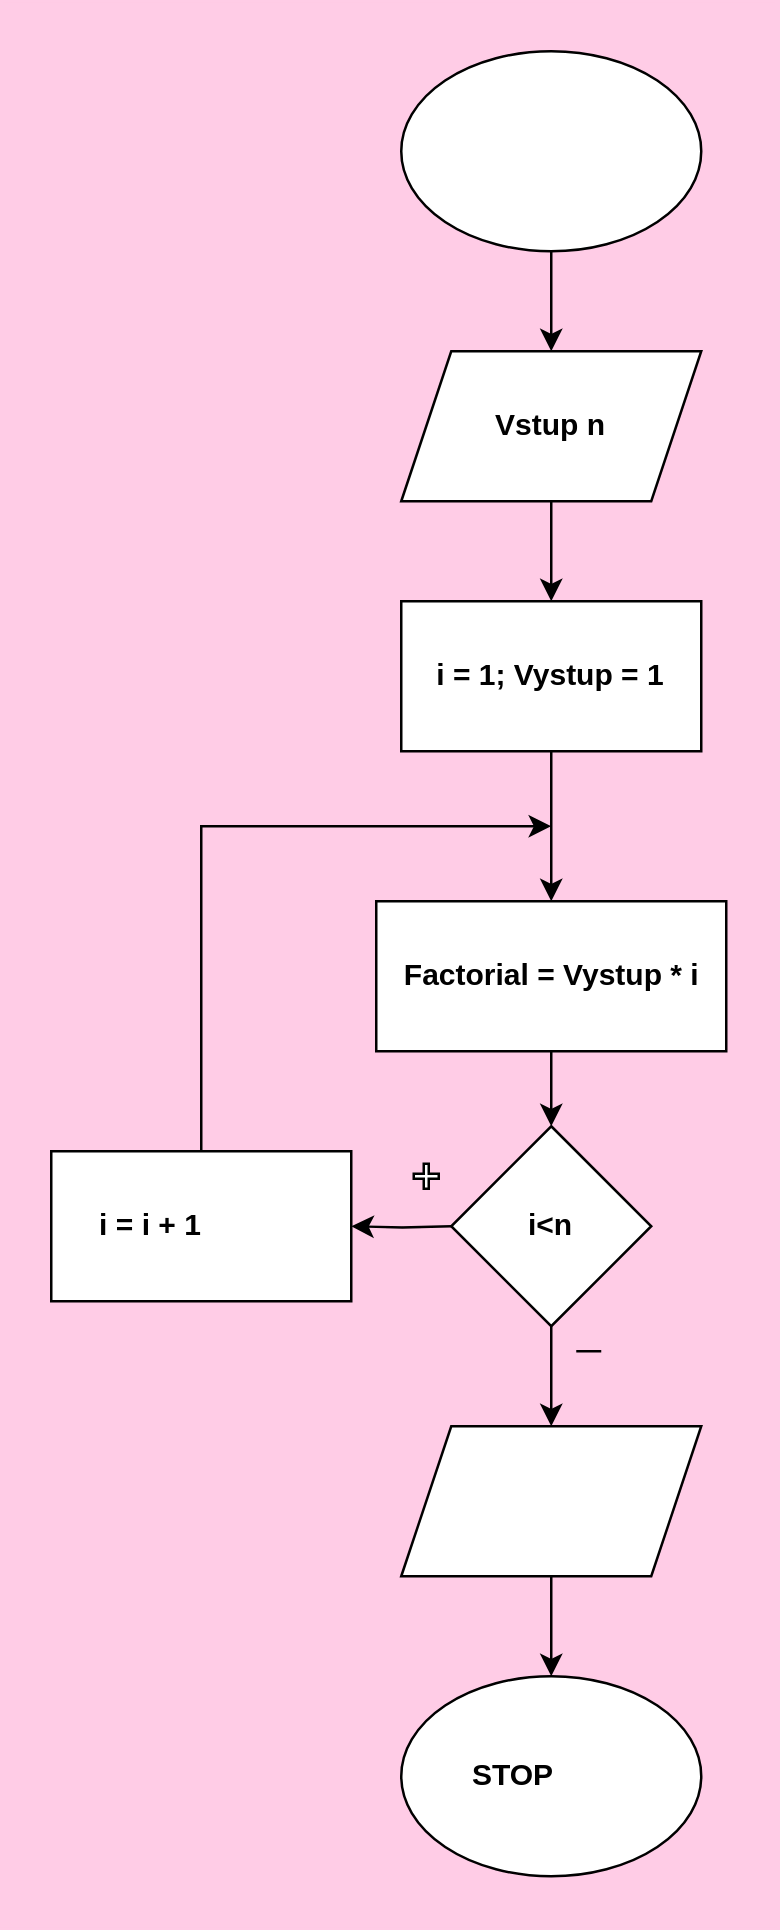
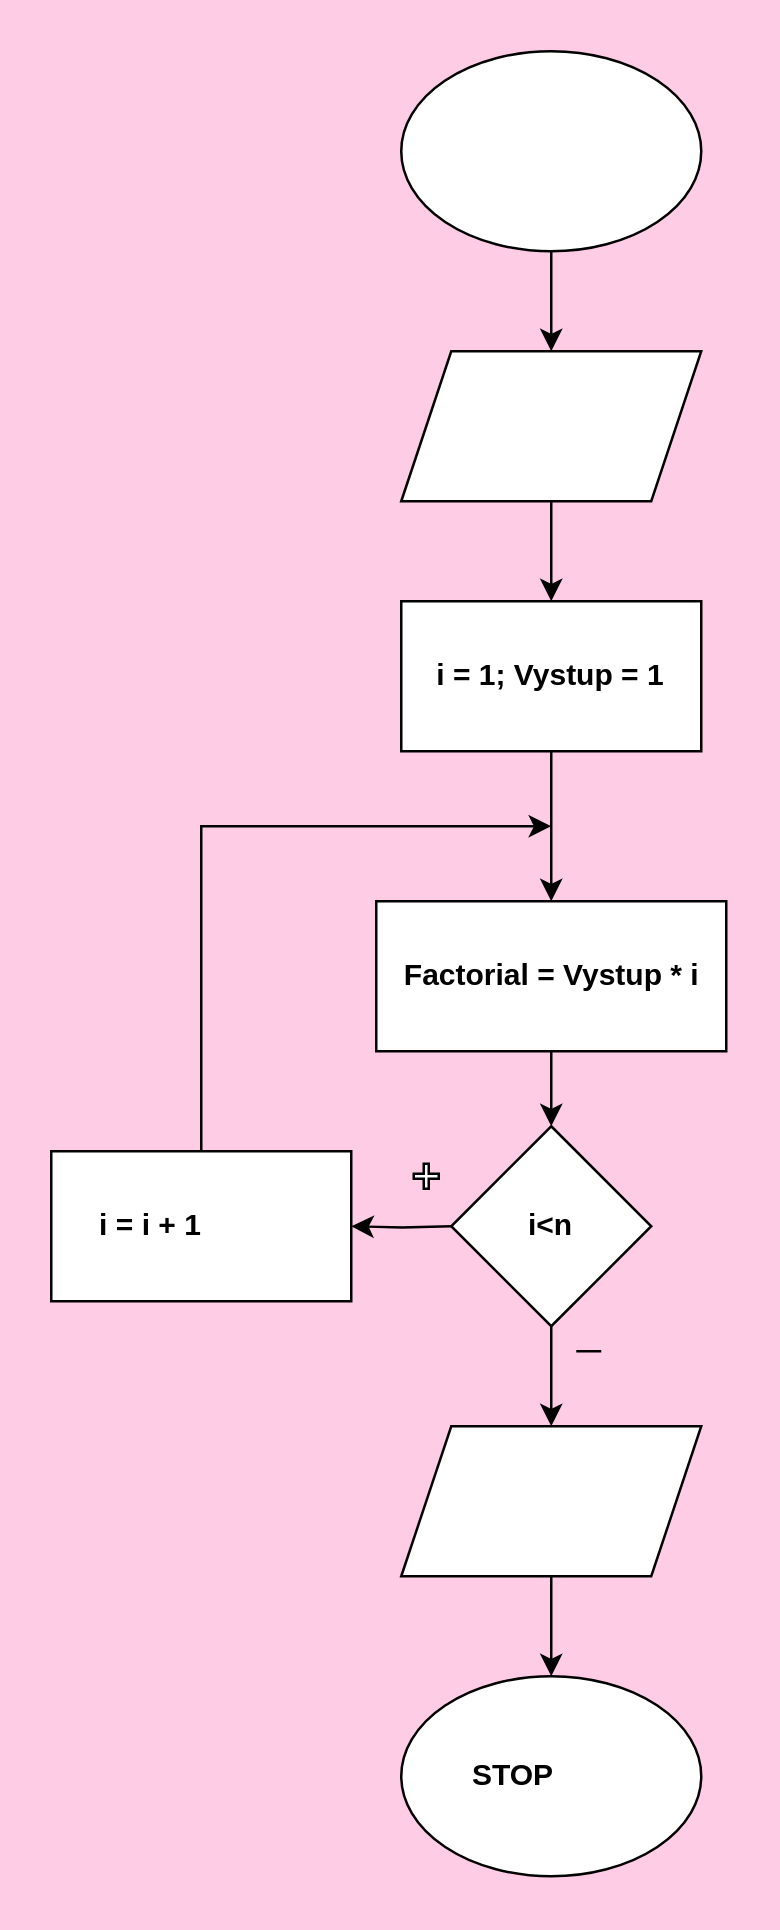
- <mxCell id="17" value="&lt;b&gt;Vstup n&lt;/b&gt;" style="text;html=1;whiteSpace=wrap;strokeColor=none;fillColor=none;align=center;verticalAlign=middle;rounded=0;" vertex="1" parent="1"><mxGeometry x="190" y="155" width="60" height="30" as="geometry" /></mxCell>
